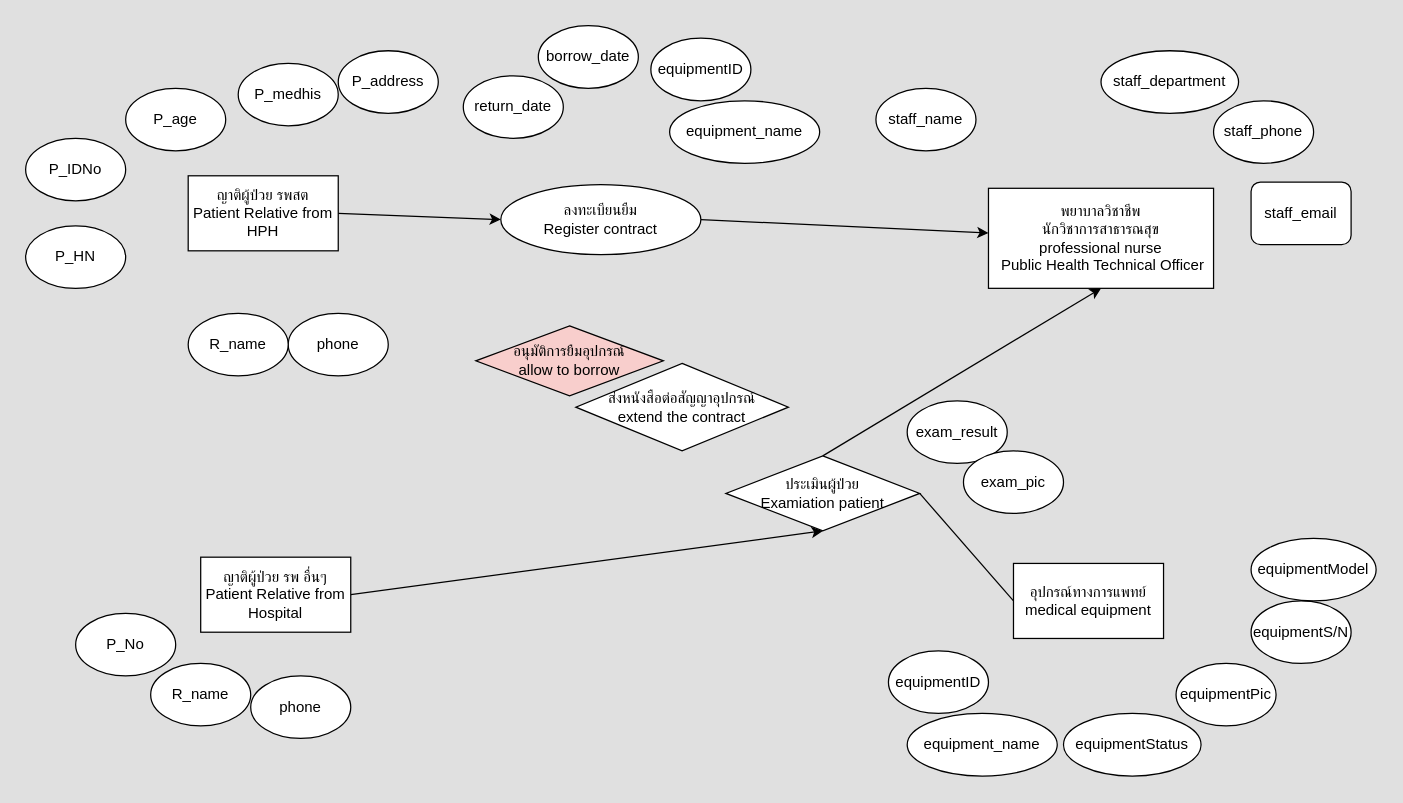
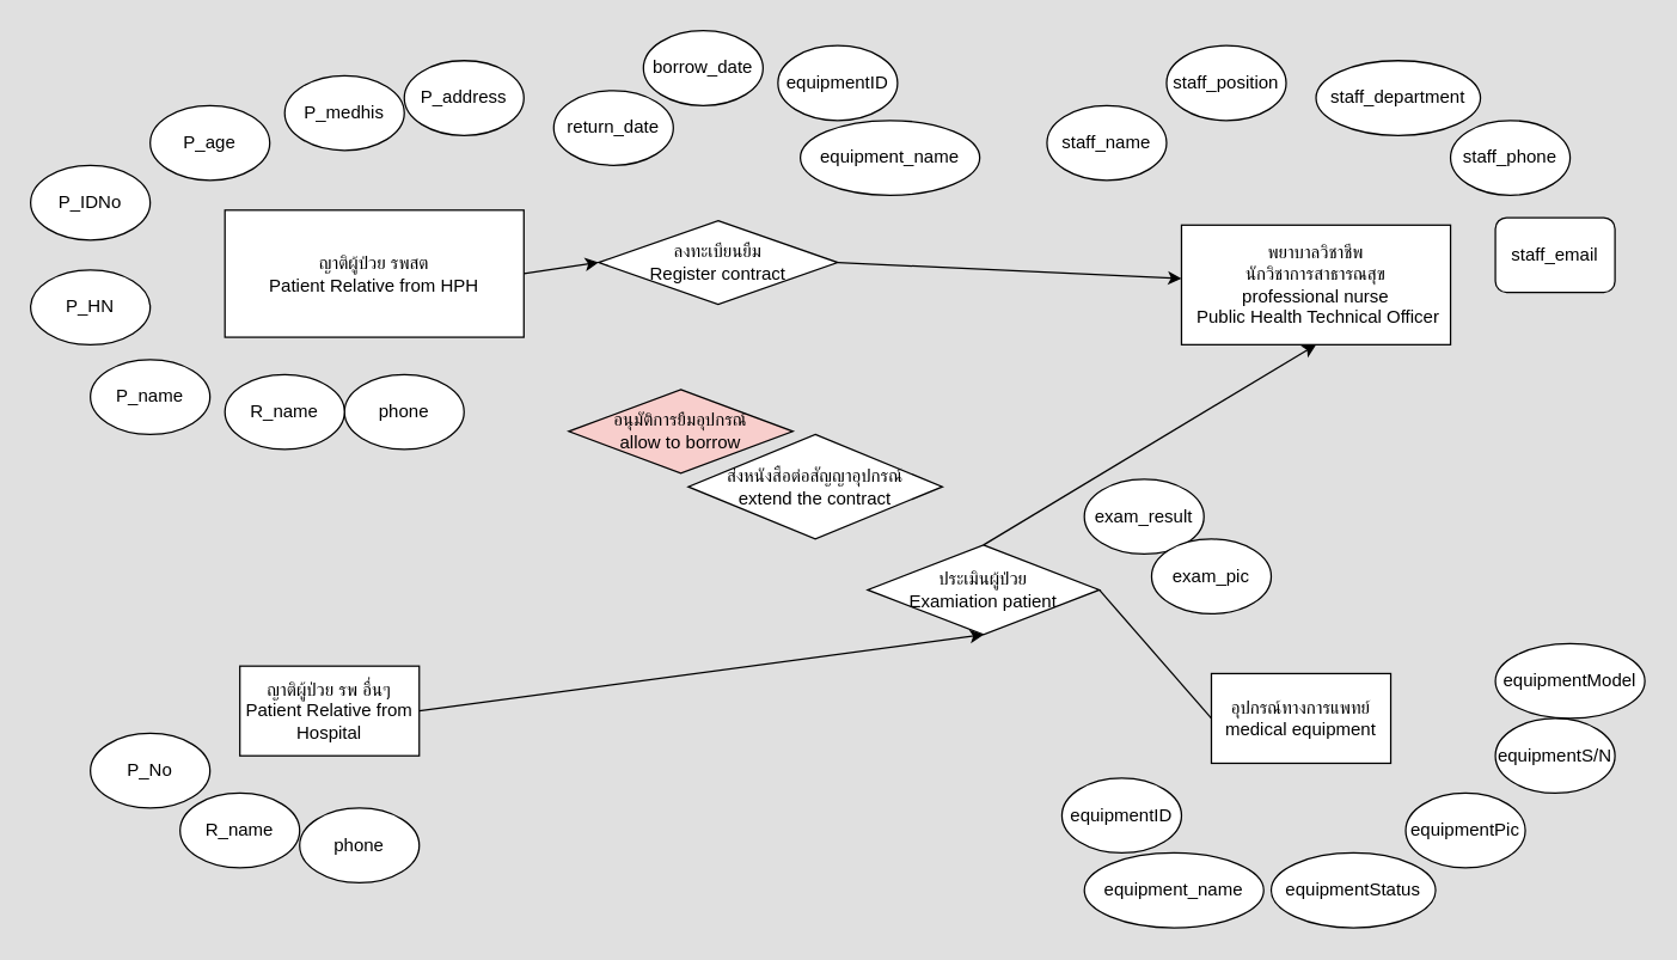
+ <mxCell id="21" value="staff_position" style="ellipse;whiteSpace=wrap;html=1;" vertex="1" parent="1"><mxGeometry x="780" y="30" width="80" height="50" as="geometry" /></mxCell>
- <mxCell id="3" value="ญาติผู้ป่วย รพสต&lt;br&gt;Patient Relative from HPH" style="rounded=0;whiteSpace=wrap;html=1;" vertex="1" parent="1"><mxGeometry x="150" y="140" width="120" height="60" as="geometry" /></mxCell>
+ <mxCell id="3" value="ญาติผู้ป่วย รพสต&lt;br&gt;Patient Relative from HPH" style="rounded=0;whiteSpace=wrap;html=1;" vertex="1" parent="1"><mxGeometry x="150" y="140" width="200" height="85" as="geometry" /></mxCell>
- <mxCell id="10" value="ลงทะเบียนยืม&lt;br&gt;Register contract" style="ellipse;whiteSpace=wrap;html=1;" vertex="1" parent="1"><mxGeometry x="400" y="147" width="160" height="56" as="geometry" /></mxCell>
+ <mxCell id="10" value="ลงทะเบียนยืม&lt;br&gt;Register contract" style="rhombus;whiteSpace=wrap;html=1;" vertex="1" parent="1"><mxGeometry x="400" y="147" width="160" height="56" as="geometry" /></mxCell>
+ <mxCell id="12" value="P_name" style="ellipse;whiteSpace=wrap;html=1;" vertex="1" parent="1"><mxGeometry x="60" y="240" width="80" height="50" as="geometry" /></mxCell>
